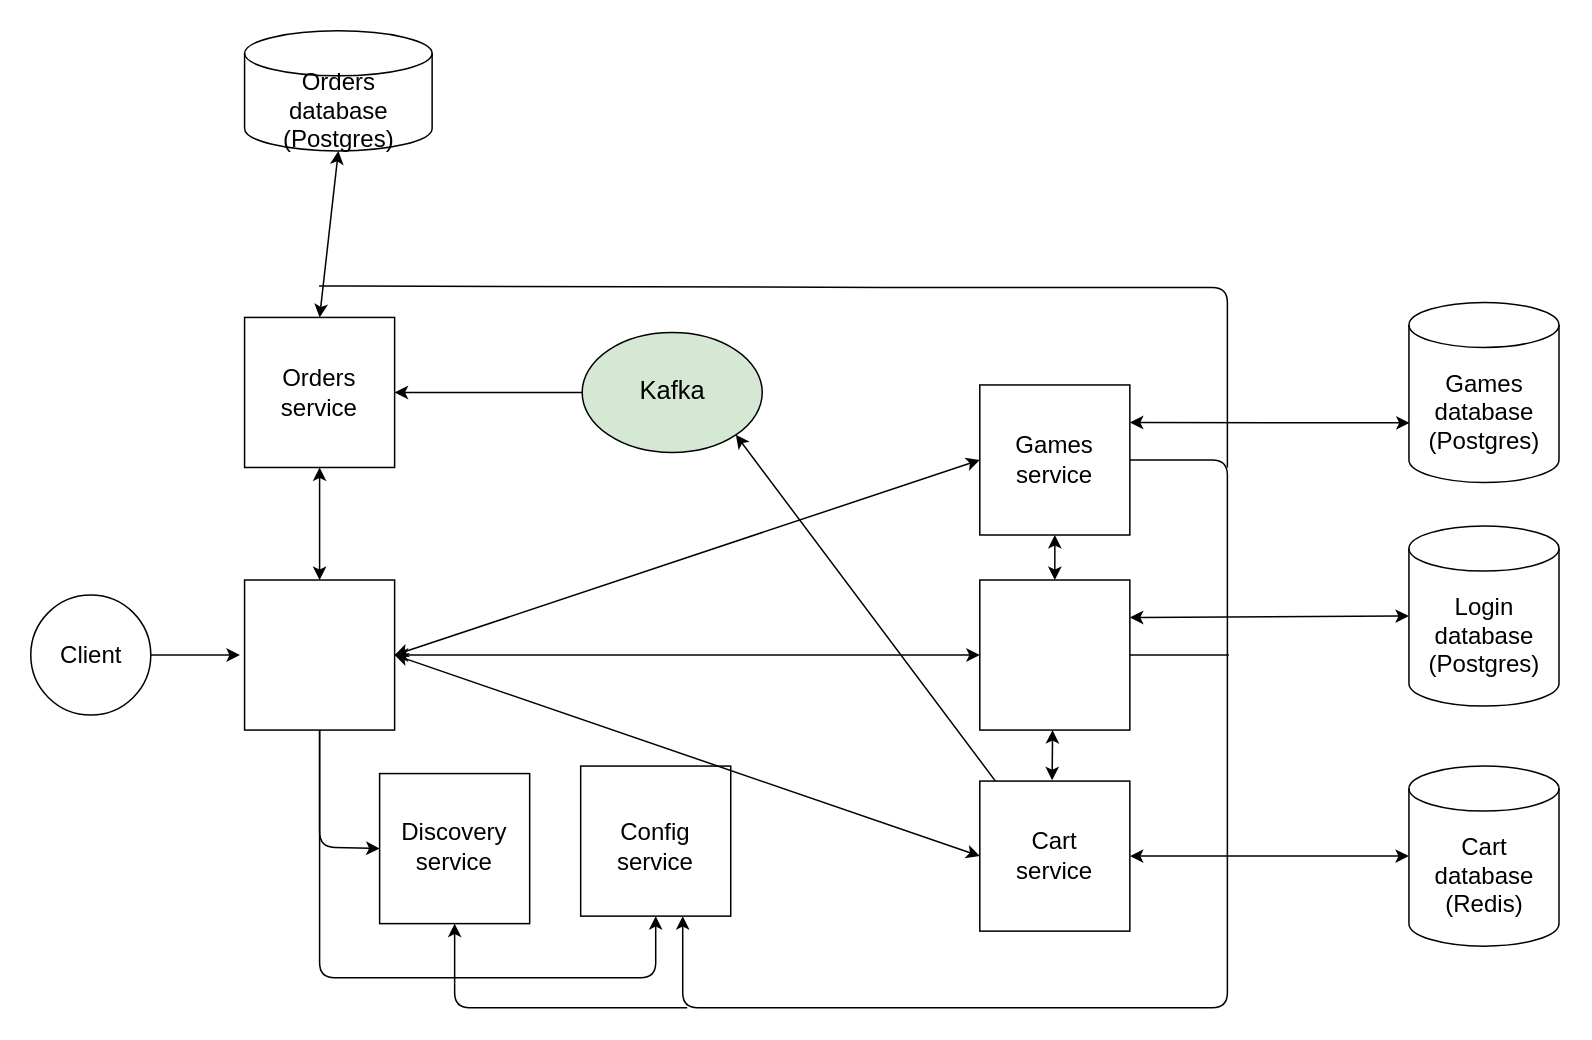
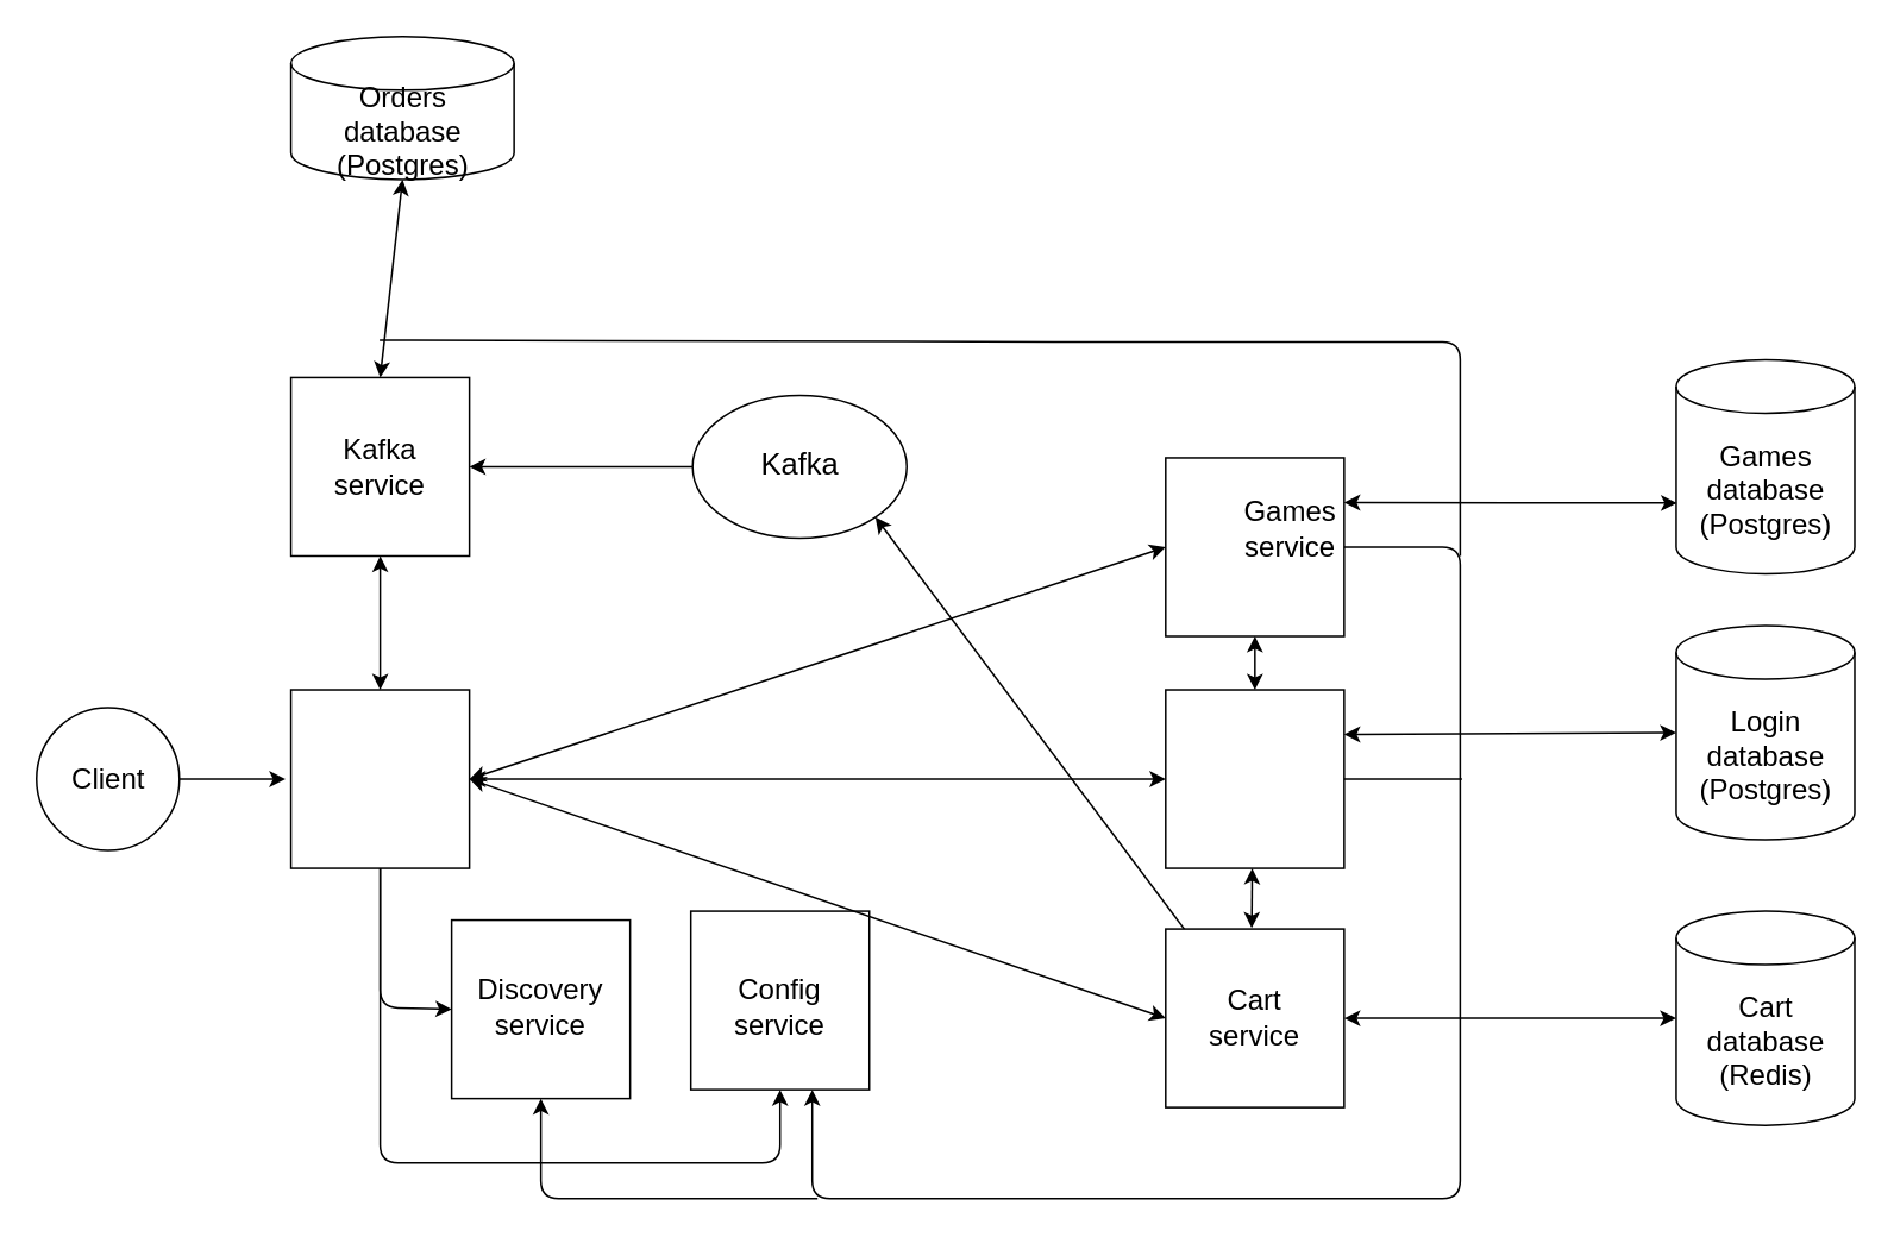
- <mxCell id="27" value="&lt;div&gt;&lt;font style=&quot;font-size: 16px;&quot;&gt;Orders&lt;/font&gt;&lt;/div&gt;&lt;div&gt;&lt;font style=&quot;font-size: 16px;&quot;&gt;service&lt;br&gt;&lt;/font&gt;&lt;/div&gt;" style="text;html=1;align=center;verticalAlign=middle;whiteSpace=wrap;rounded=0;strokeWidth=1;" parent="1" vertex="1"><mxGeometry x="185" y="243.5" width="55" height="35" as="geometry" /></mxCell>
+ <mxCell id="27" value="&lt;div&gt;&lt;font style=&quot;font-size: 16px;&quot;&gt;Kafka&lt;/font&gt;&lt;/div&gt;&lt;div&gt;&lt;font style=&quot;font-size: 16px;&quot;&gt;service&lt;br&gt;&lt;/font&gt;&lt;/div&gt;" style="text;html=1;align=center;verticalAlign=middle;whiteSpace=wrap;rounded=0;strokeWidth=1;" parent="1" vertex="1"><mxGeometry x="185" y="243.5" width="55" height="35" as="geometry" /></mxCell>
- <mxCell id="28" value="&lt;font style=&quot;font-size: 17px&quot;&gt;Kafka&lt;/font&gt;" style="ellipse;whiteSpace=wrap;html=1;strokeWidth=1;fillColor=#d5e8d4;" parent="1" vertex="1"><mxGeometry x="387.5" y="221" width="120" height="80" as="geometry" /></mxCell>
+ <mxCell id="28" value="&lt;font style=&quot;font-size: 17px&quot;&gt;Kafka&lt;/font&gt;" style="ellipse;whiteSpace=wrap;html=1;strokeWidth=1;" parent="1" vertex="1"><mxGeometry x="387.5" y="221" width="120" height="80" as="geometry" /></mxCell>
- <mxCell id="4" value="&lt;div style=&quot;font-size: 16px;&quot;&gt;&lt;font style=&quot;font-size: 16px;&quot;&gt;Games&lt;br&gt;&lt;/font&gt;&lt;/div&gt;&lt;div style=&quot;font-size: 16px;&quot;&gt;&lt;font style=&quot;font-size: 16px;&quot;&gt;service&lt;br&gt;&lt;/font&gt;&lt;/div&gt;" style="text;html=1;align=center;verticalAlign=middle;whiteSpace=wrap;rounded=0;strokeWidth=1;" parent="1" vertex="1"><mxGeometry x="675" y="288.5" width="55" height="35" as="geometry" /></mxCell>
+ <mxCell id="4" value="&lt;div style=&quot;font-size: 16px;&quot;&gt;&lt;font style=&quot;font-size: 16px;&quot;&gt;Games&lt;br&gt;&lt;/font&gt;&lt;/div&gt;&lt;div style=&quot;font-size: 16px;&quot;&gt;&lt;font style=&quot;font-size: 16px;&quot;&gt;service&lt;br&gt;&lt;/font&gt;&lt;/div&gt;" style="text;html=1;align=center;verticalAlign=middle;whiteSpace=wrap;rounded=0;strokeWidth=1;" parent="1" vertex="1"><mxGeometry x="695" y="278.5" width="55" height="35" as="geometry" /></mxCell>
